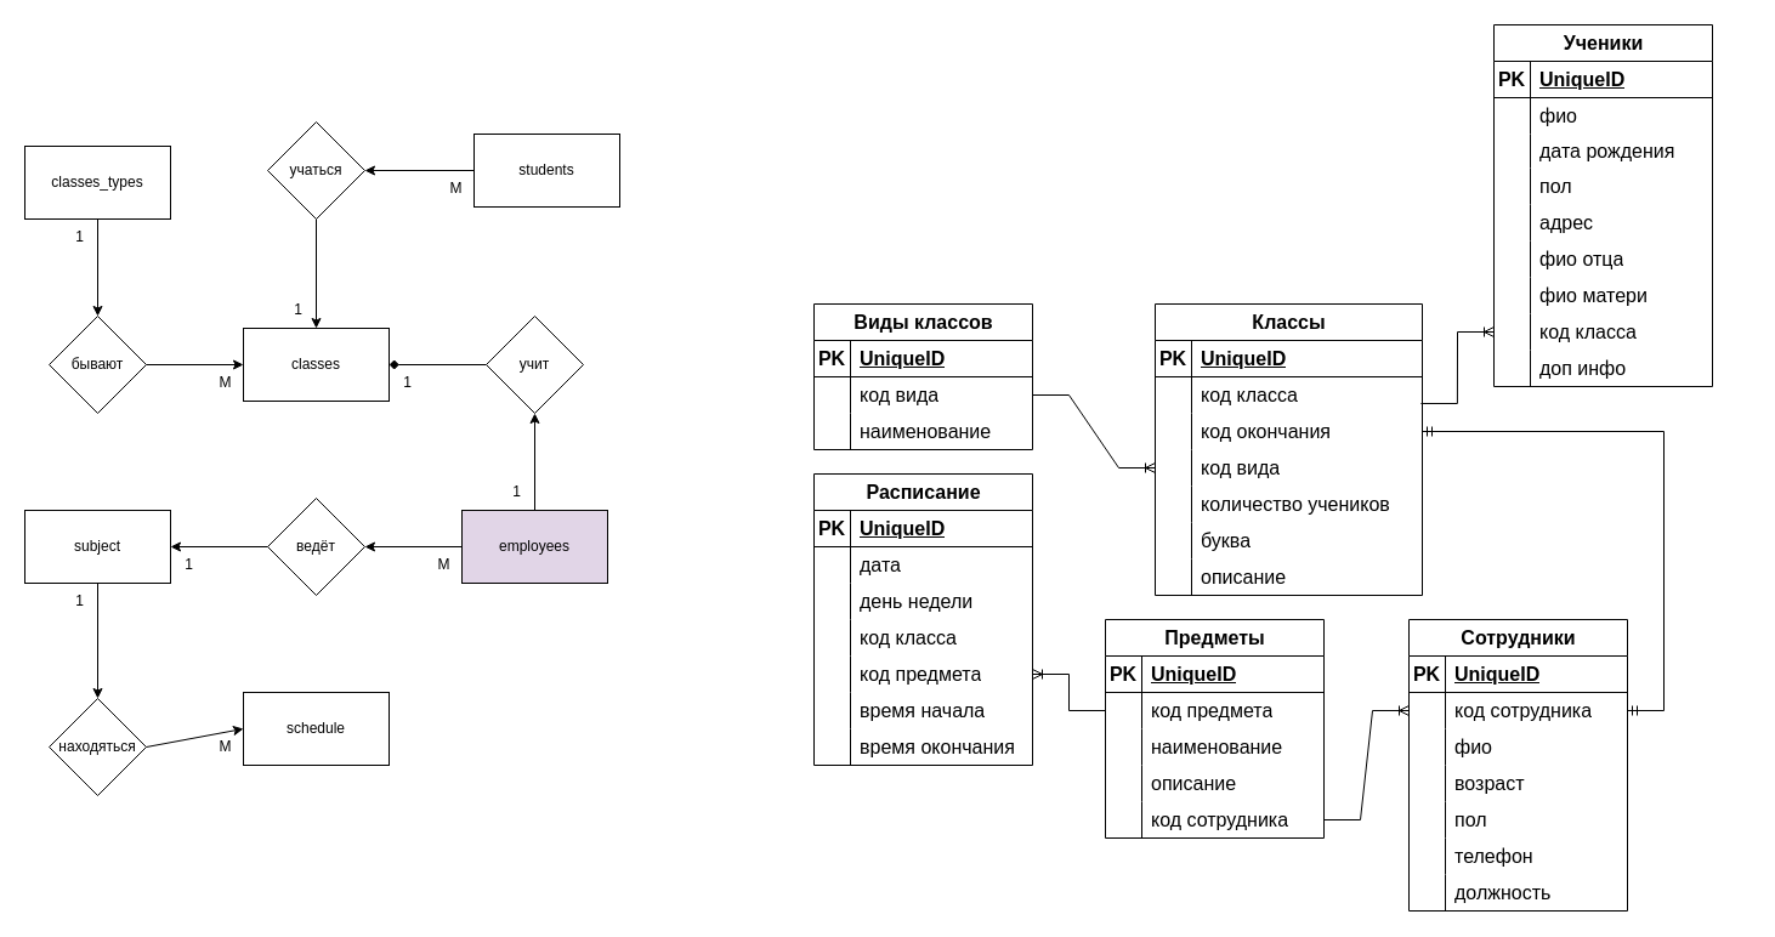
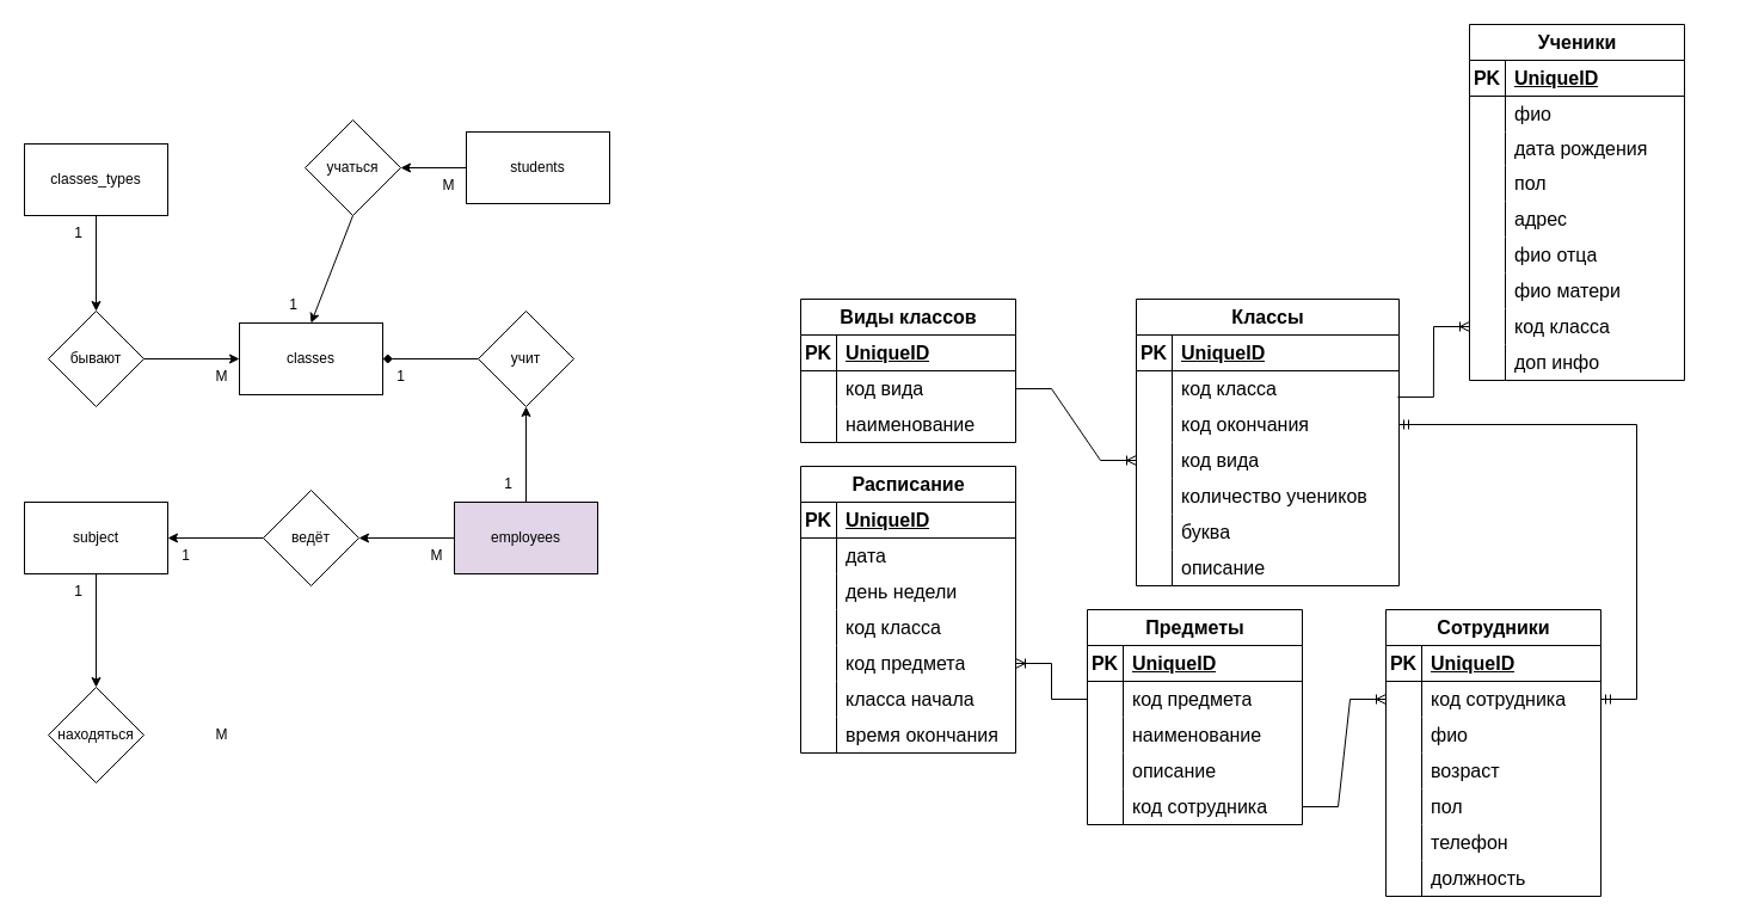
- <mxCell id="141" value="учаться" style="rhombus;whiteSpace=wrap;html=1;" vertex="1" parent="1"><mxGeometry x="220" y="100" width="80" height="80" as="geometry" /></mxCell>
+ <mxCell id="141" value="учаться" style="rhombus;whiteSpace=wrap;html=1;" vertex="1" parent="1"><mxGeometry x="255" y="100" width="80" height="80" as="geometry" /></mxCell>
- <mxCell id="20" value="время начала" style="shape=partialRectangle;connectable=0;fillColor=none;top=0;left=0;bottom=0;right=0;align=left;spacingLeft=6;overflow=hidden;whiteSpace=wrap;html=1;fontSize=16;" parent="18" vertex="1"><mxGeometry x="30" width="150" height="30" as="geometry"><mxRectangle width="150" height="30" as="alternateBounds" /></mxGeometry></mxCell>
+ <mxCell id="20" value="класса начала" style="shape=partialRectangle;connectable=0;fillColor=none;top=0;left=0;bottom=0;right=0;align=left;spacingLeft=6;overflow=hidden;whiteSpace=wrap;html=1;fontSize=16;" parent="18" vertex="1"><mxGeometry x="30" width="150" height="30" as="geometry"><mxRectangle width="150" height="30" as="alternateBounds" /></mxGeometry></mxCell>
- <mxCell id="129" value="schedule" style="rounded=0;whiteSpace=wrap;html=1;" vertex="1" parent="1"><mxGeometry x="200" y="570" width="120" height="60" as="geometry" /></mxCell>
- <mxCell id="152" value="" style="endArrow=classic;html=1;rounded=0;exitX=1;exitY=0.5;exitDx=0;exitDy=0;entryX=0;entryY=0.5;entryDx=0;entryDy=0;" edge="1" parent="1" source="151" target="129"><mxGeometry width="50" height="50" relative="1" as="geometry"><mxPoint x="520" y="420" as="sourcePoint" /><mxPoint x="570" y="370" as="targetPoint" /></mxGeometry></mxCell>
